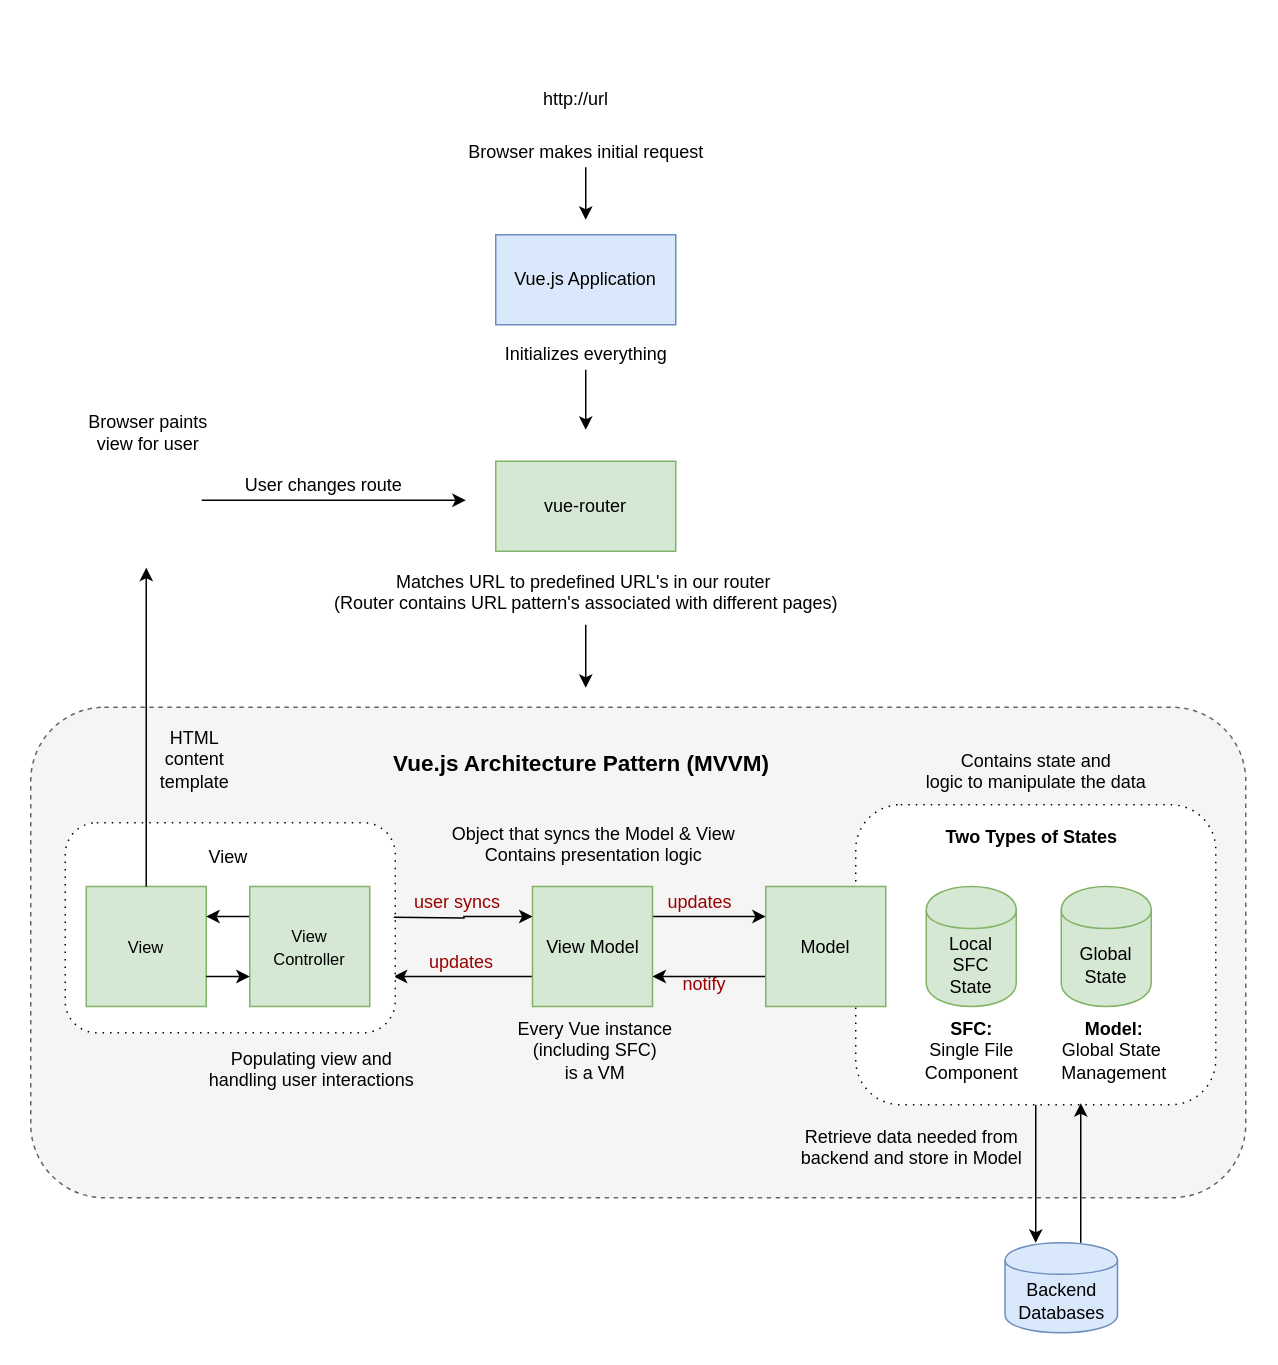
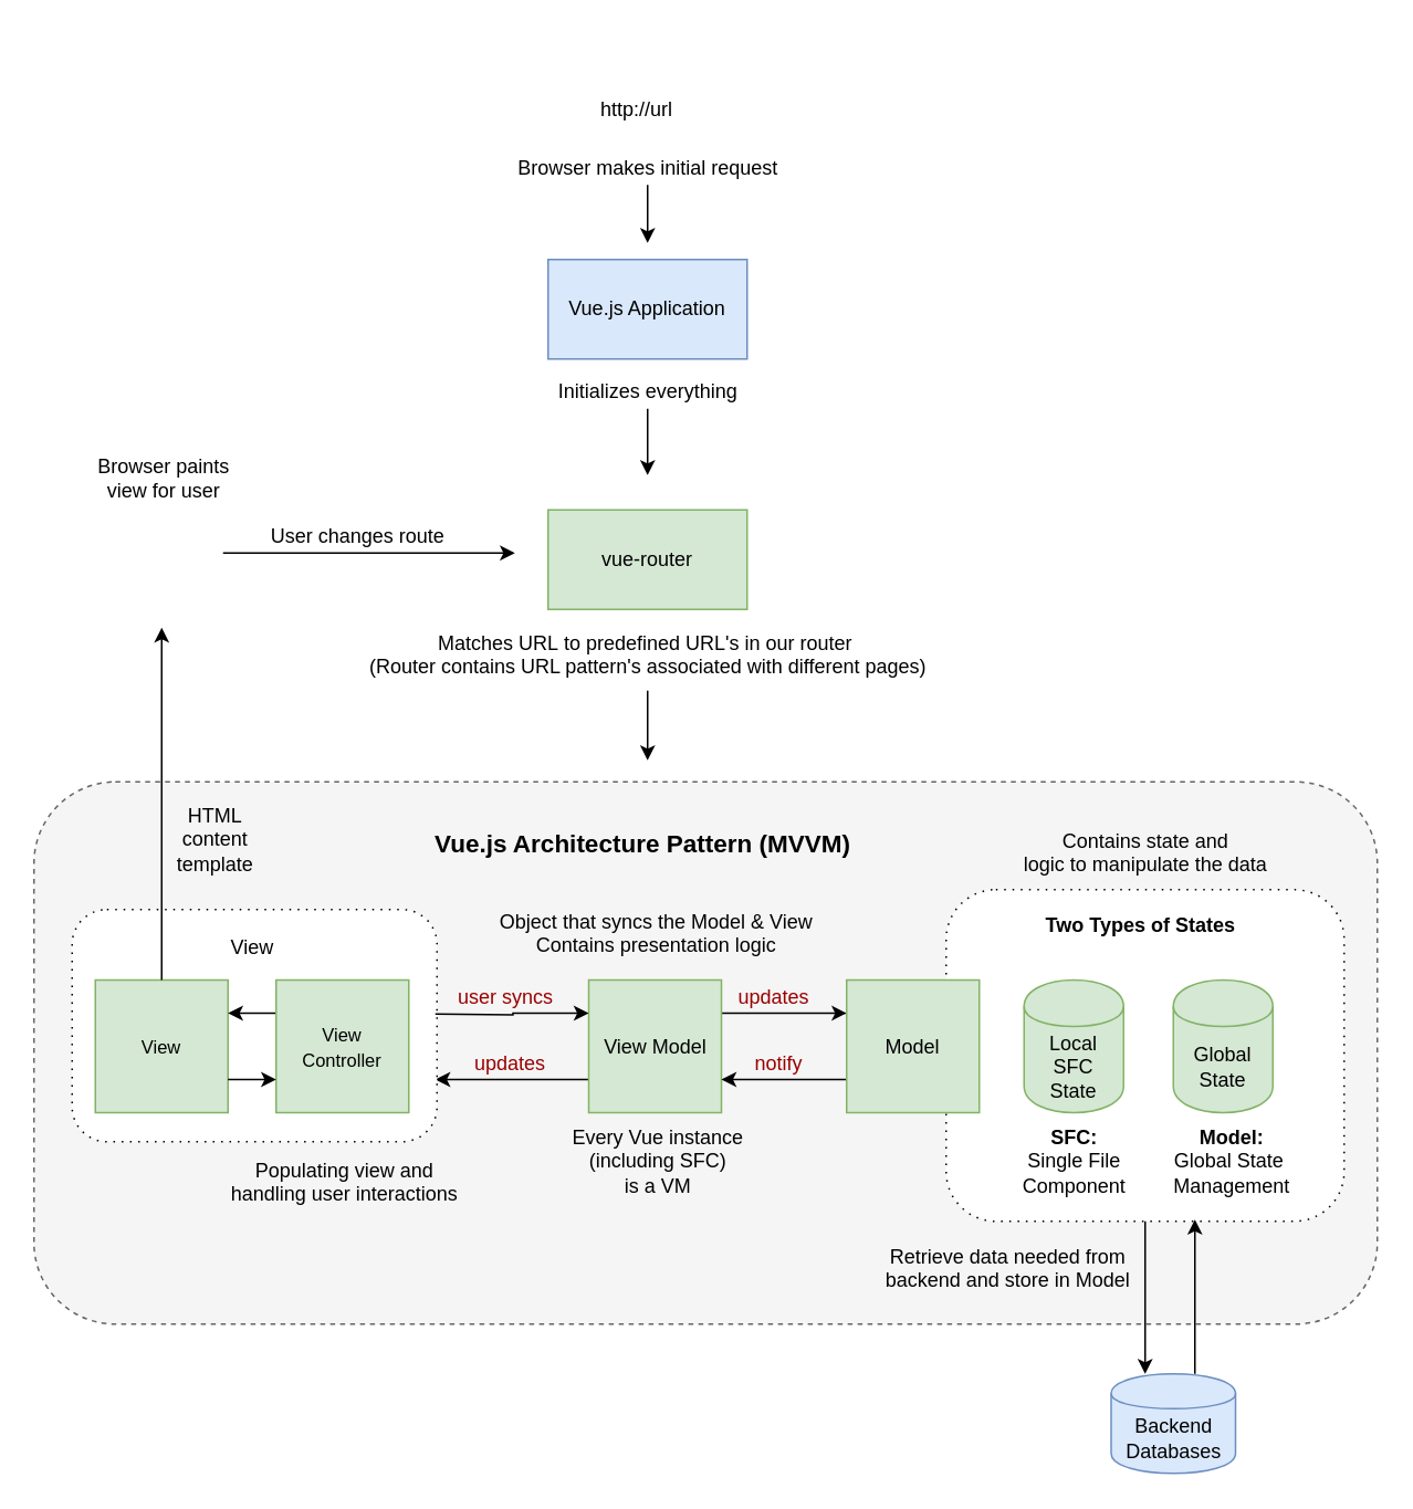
- <mxCell id="23" value="notify" style="text;html=1;resizable=0;points=[];autosize=1;align=left;verticalAlign=top;spacingTop=-4;fontColor=#990000;" vertex="1" parent="1"><mxGeometry x="452.5" y="645.5" width="40" height="20" as="geometry" /></mxCell>
+ <mxCell id="23" value="notify" style="text;html=1;resizable=0;points=[];autosize=1;align=left;verticalAlign=top;spacingTop=-4;fontColor=#990000;" vertex="1" parent="1"><mxGeometry x="452.5" y="630.5" width="40" height="20" as="geometry" /></mxCell>
